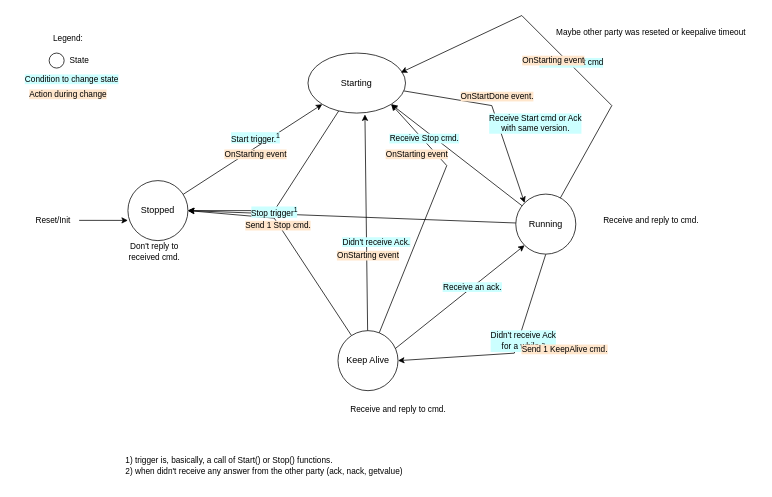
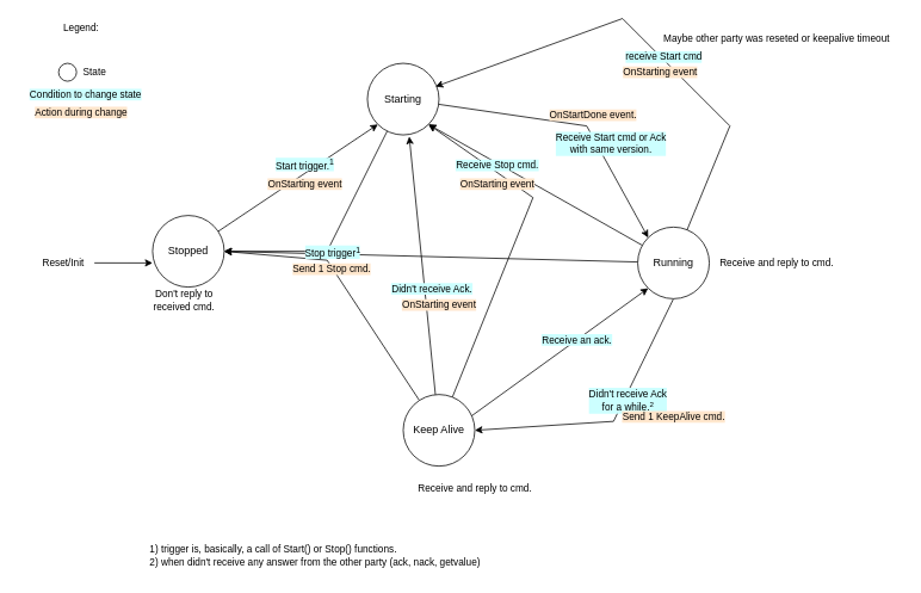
- <mxCell id="31" value="Legend:" style="text;html=1;align=center;verticalAlign=middle;resizable=0;points=[];autosize=1;strokeColor=none;fillColor=none;fontFamily=Helvetica;fontSize=11;fontColor=default;labelBackgroundColor=default;" vertex="1" parent="1"><mxGeometry x="60" y="35" width="60" height="30" as="geometry" /></mxCell>
+ <mxCell id="31" value="Legend:" style="text;html=1;align=center;verticalAlign=middle;resizable=0;points=[];autosize=1;strokeColor=none;fillColor=none;fontFamily=Helvetica;fontSize=11;fontColor=default;labelBackgroundColor=default;" vertex="1" parent="1"><mxGeometry x="60" y="15" width="60" height="30" as="geometry" /></mxCell>
- <mxCell id="9" value="Starting" style="ellipse;whiteSpace=wrap;html=1;aspect=fixed;" vertex="1" parent="1"><mxGeometry x="410" y="70" width="130" height="80" as="geometry" /></mxCell>
+ <mxCell id="9" value="Starting" style="ellipse;whiteSpace=wrap;html=1;aspect=fixed;" vertex="1" parent="1"><mxGeometry x="410" y="70" width="80" height="80" as="geometry" /></mxCell>
- <mxCell id="16" value="Running" style="ellipse;whiteSpace=wrap;html=1;aspect=fixed;" vertex="1" parent="1"><mxGeometry x="687" y="258" width="80" height="80" as="geometry" /></mxCell>
+ <mxCell id="16" value="Running" style="ellipse;whiteSpace=wrap;html=1;aspect=fixed;" vertex="1" parent="1"><mxGeometry x="712" y="253" width="80" height="80" as="geometry" /></mxCell>
